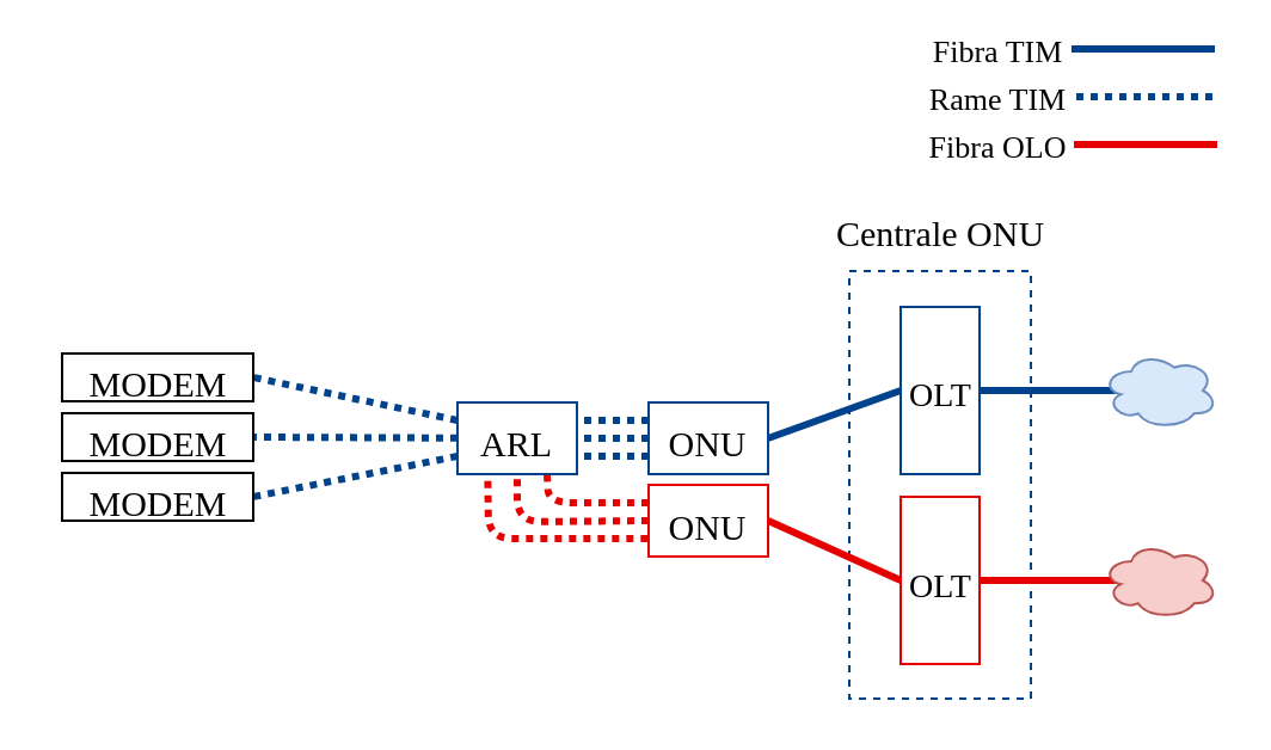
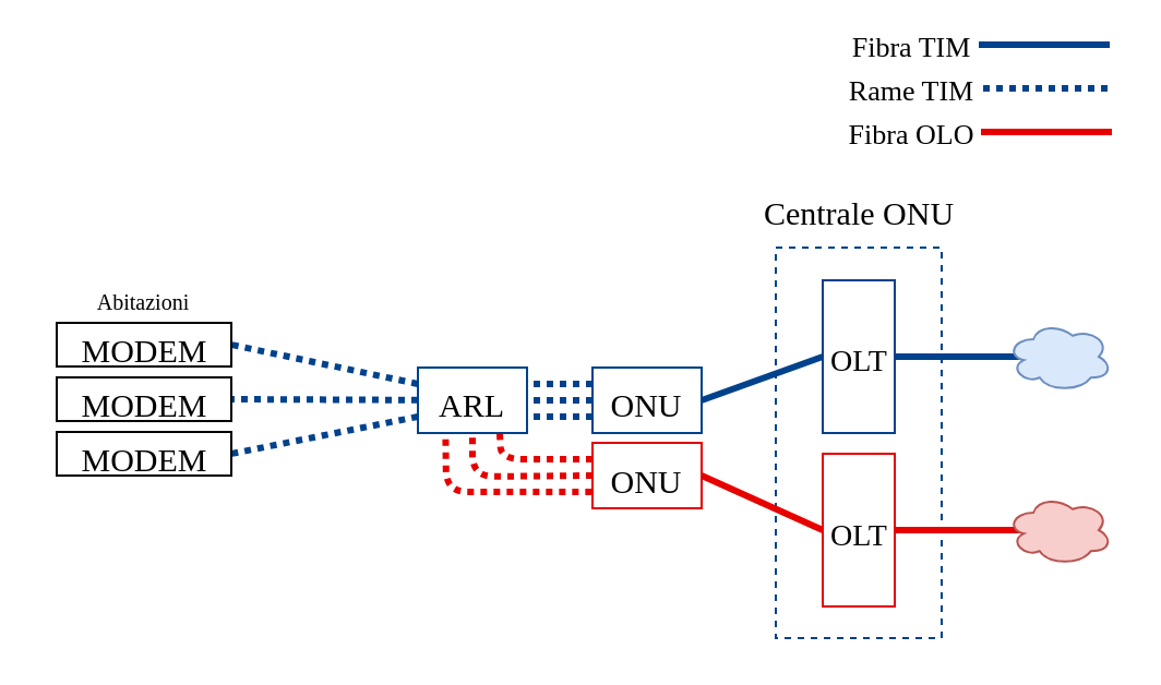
+ <mxCell id="23" value="Abitazioni" style="text;html=1;strokeColor=none;fillColor=none;align=center;verticalAlign=middle;whiteSpace=wrap;rounded=0;dashed=1;fontFamily=Bahnschrift;fontSize=10;fontColor=#000000;comic=0;" parent="1" vertex="1"><mxGeometry x="20" y="127.5" width="91" height="20" as="geometry" /></mxCell>
